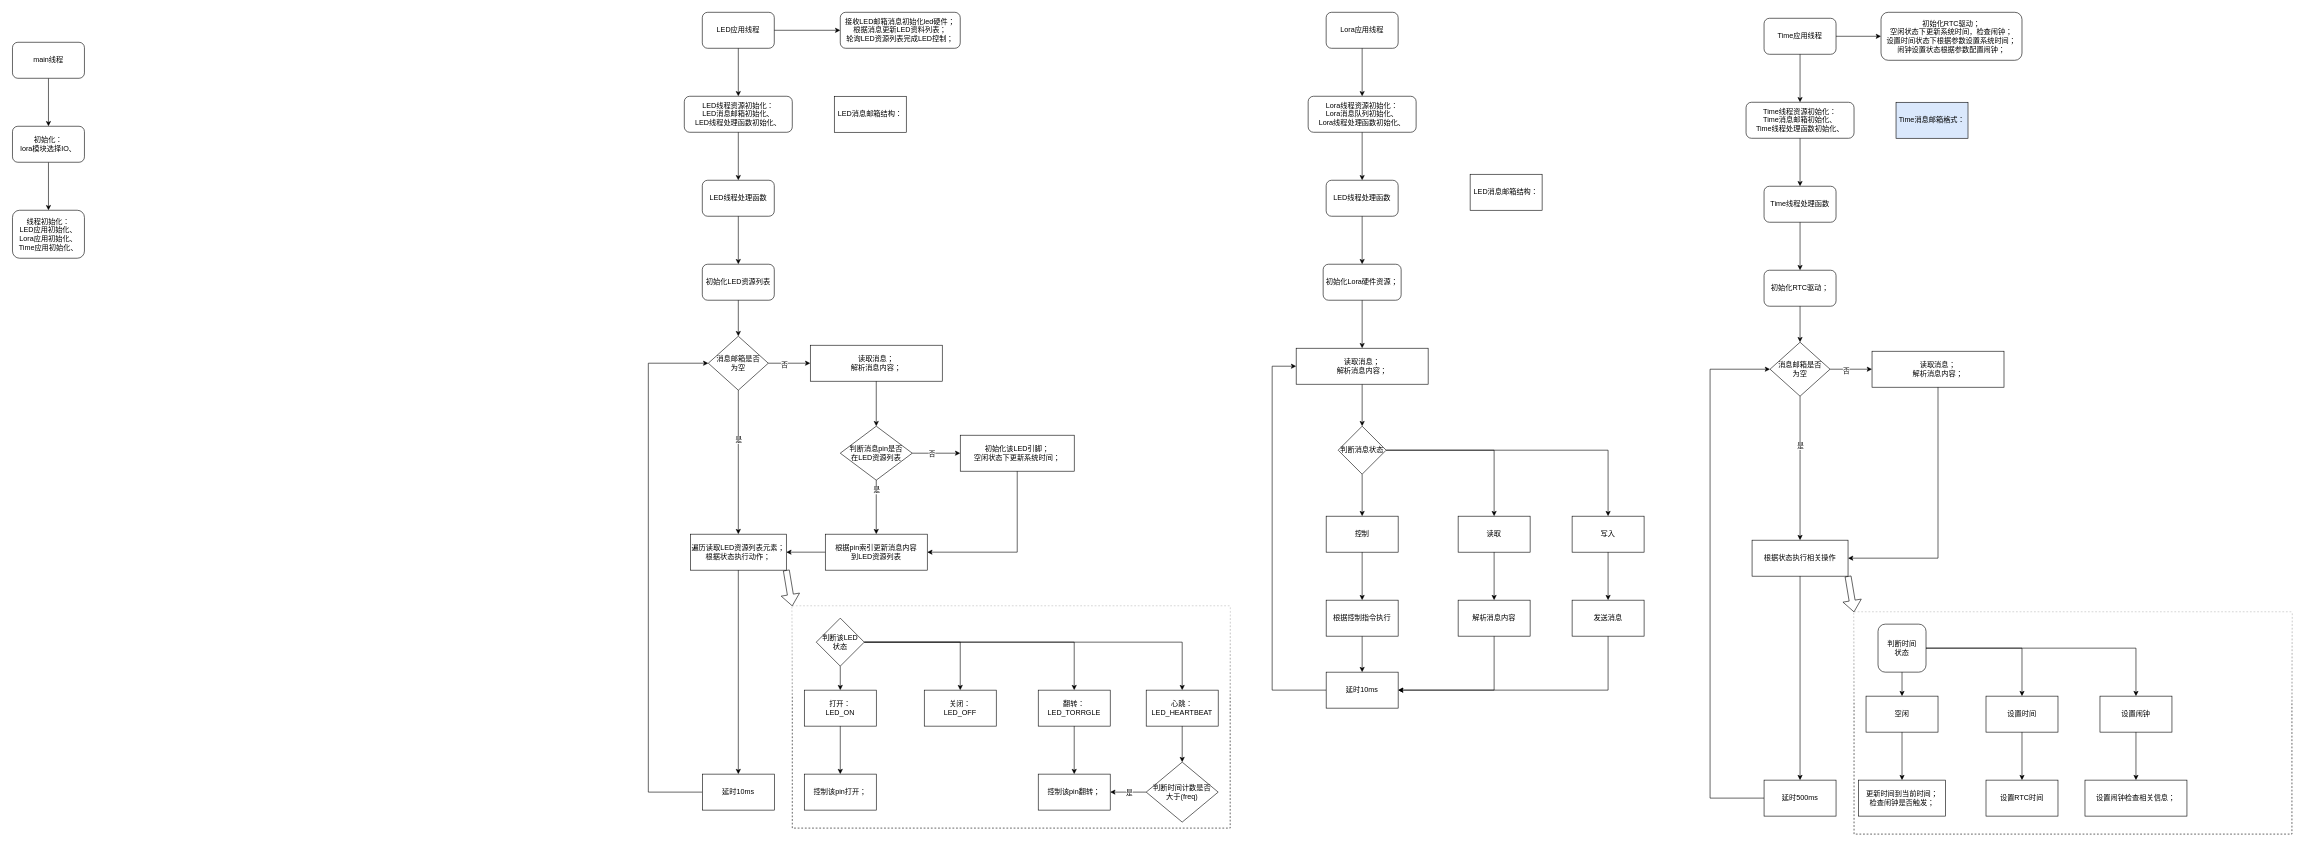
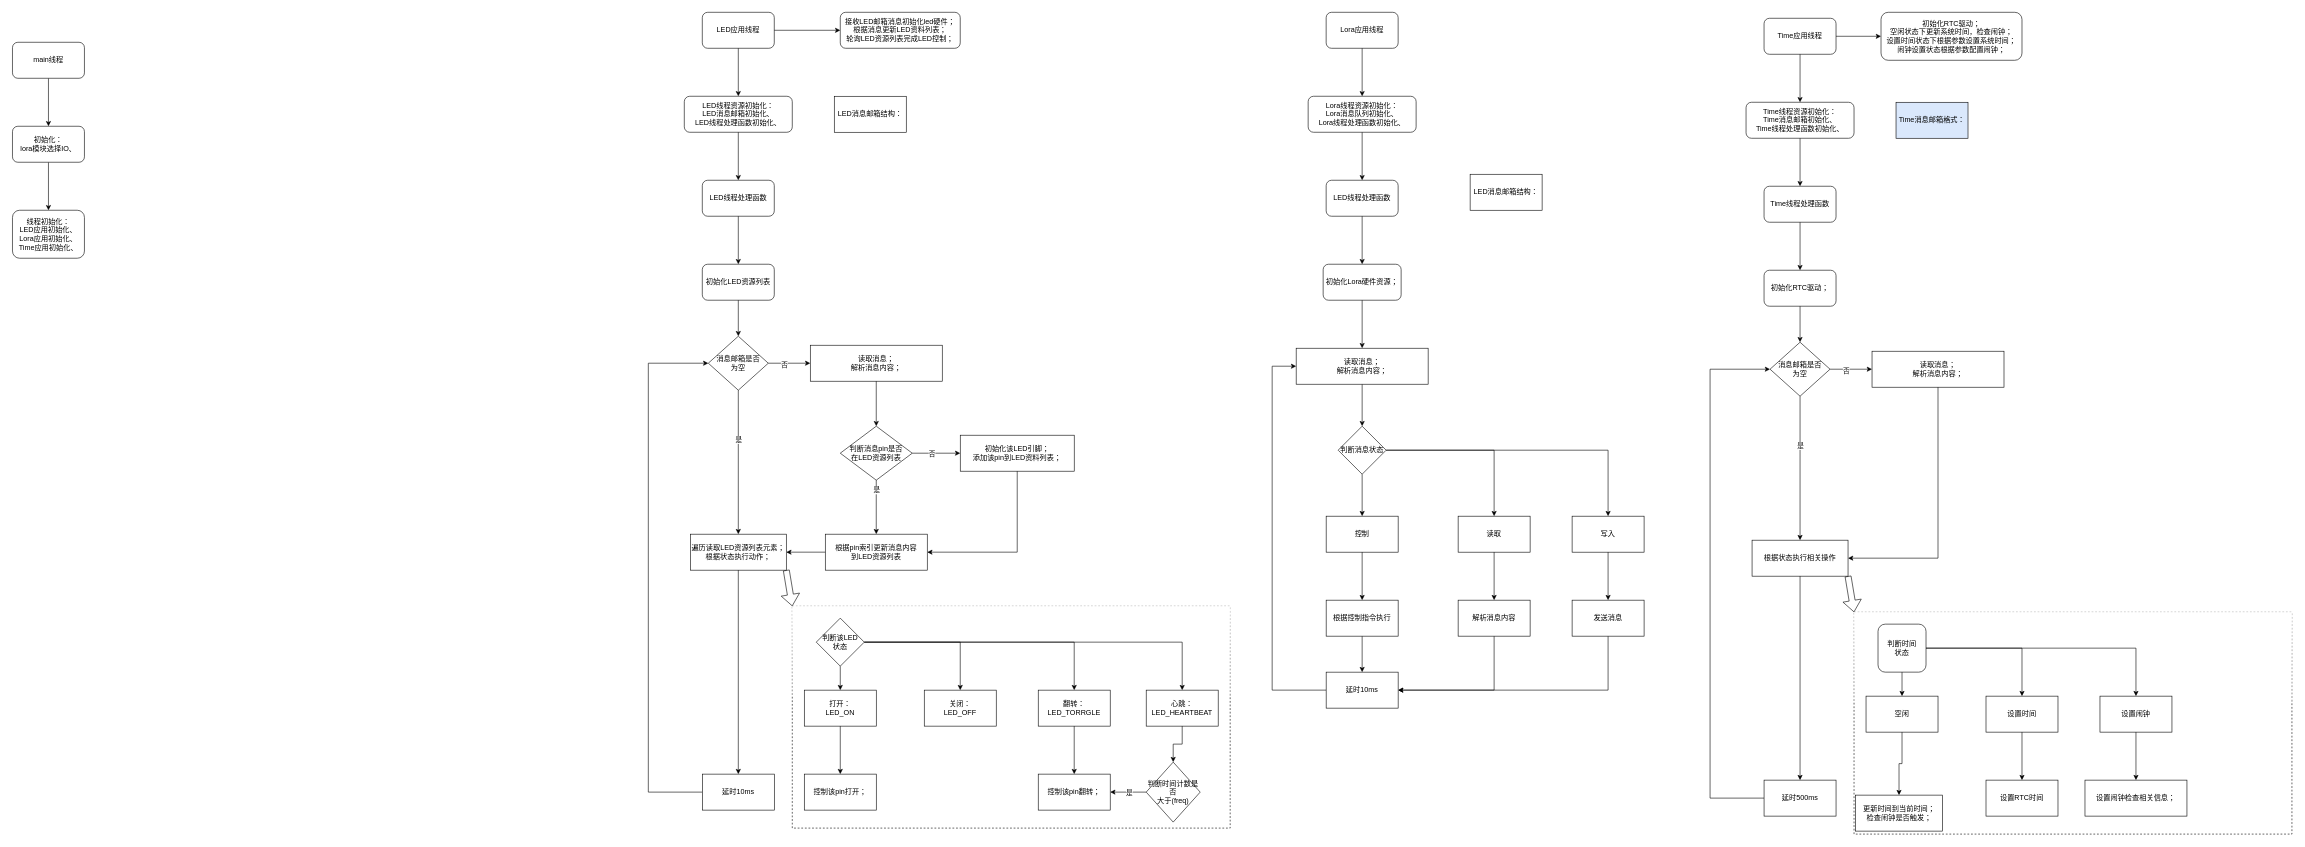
- <mxCell id="24" value="初始化该LED引脚；&lt;br&gt;空闲状态下更新系统时间；" style="rounded=0;whiteSpace=wrap;html=1;" parent="7" vertex="1"><mxGeometry x="520" y="705" width="190" height="60" as="geometry" /></mxCell>
+ <mxCell id="24" value="初始化该LED引脚；&lt;br&gt;添加该pin到LED资料列表；" style="rounded=0;whiteSpace=wrap;html=1;" parent="7" vertex="1"><mxGeometry x="520" y="705" width="190" height="60" as="geometry" /></mxCell>
- <mxCell id="50" value="判断时间计数是否&lt;br&gt;大于(freq)" style="rhombus;whiteSpace=wrap;html=1;" parent="7" vertex="1"><mxGeometry x="830" y="1250" width="120" height="100" as="geometry" /></mxCell>
+ <mxCell id="50" value="判断时间计数是否&lt;br&gt;大于(freq)" style="rhombus;whiteSpace=wrap;html=1;" parent="7" vertex="1"><mxGeometry x="830" y="1250" width="90" height="100" as="geometry" /></mxCell>
- <mxCell id="84" value="更新时间到当前时间；&lt;br&gt;检查闹钟是否触发；" style="whiteSpace=wrap;html=1;rounded=0;container=0;" vertex="1" parent="58"><mxGeometry x="247.5" y="1280" width="145" height="60" as="geometry" /></mxCell>
+ <mxCell id="84" value="更新时间到当前时间；&lt;br&gt;检查闹钟是否触发；" style="whiteSpace=wrap;html=1;rounded=0;container=0;" vertex="1" parent="58"><mxGeometry x="242.5" y="1305" width="145" height="60" as="geometry" /></mxCell>
